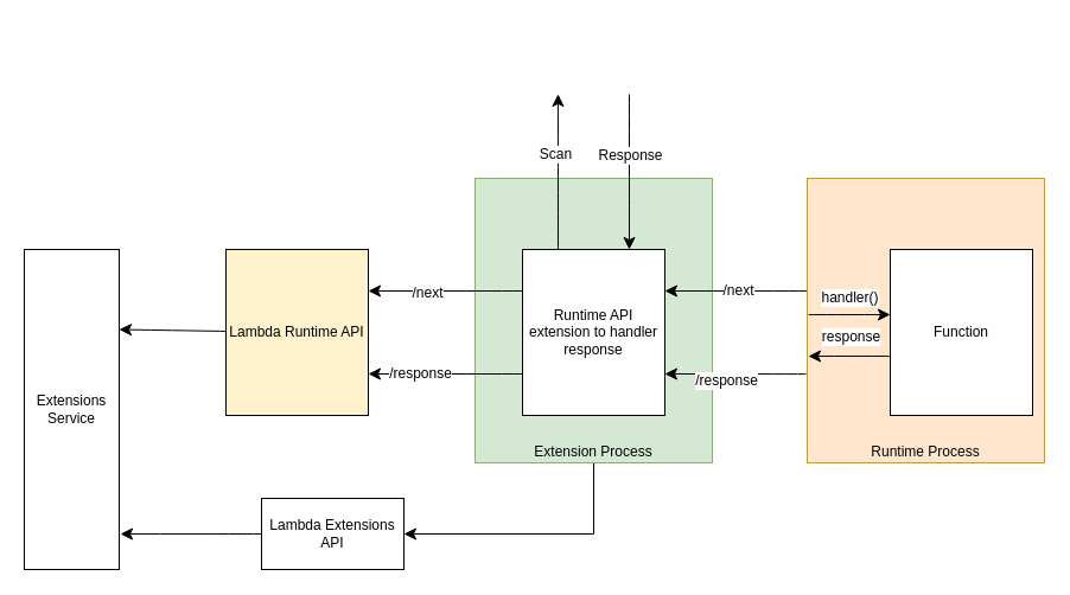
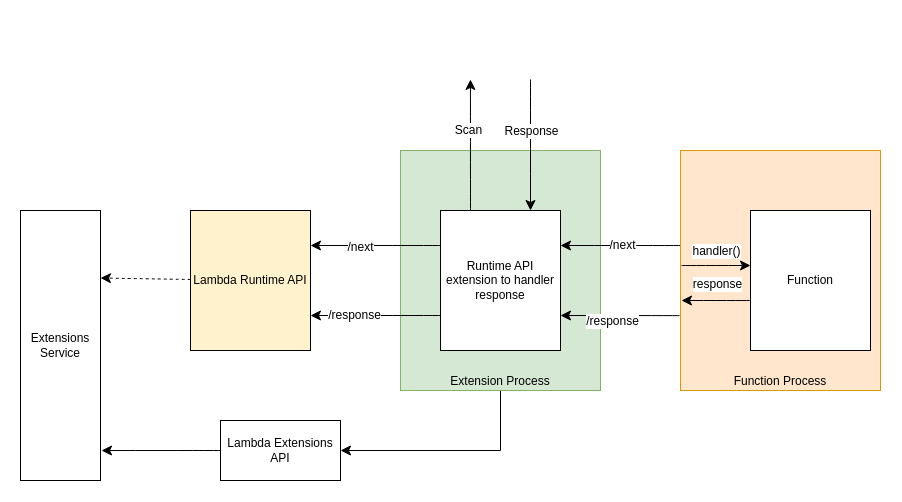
- <mxCell id="2" style="edgeStyle=none;curved=1;rounded=0;orthogonalLoop=1;jettySize=auto;html=1;entryX=1;entryY=0.25;entryDx=0;entryDy=0;fontSize=12;startSize=8;endSize=8;" parent="1" source="3" target="8" edge="1"><mxGeometry relative="1" as="geometry" /></mxCell>
+ <mxCell id="2" style="edgeStyle=none;curved=1;rounded=0;orthogonalLoop=1;jettySize=auto;html=1;entryX=1;entryY=0.25;entryDx=0;entryDy=0;fontSize=12;startSize=8;endSize=8;dashed=1;" parent="1" source="3" target="8" edge="1"><mxGeometry relative="1" as="geometry" /></mxCell>
- <mxCell id="17" value="Runtime Process" style="rounded=0;whiteSpace=wrap;html=1;align=center;verticalAlign=bottom;fillColor=#ffe6cc;strokeColor=#d79b00;" parent="1" vertex="1"><mxGeometry x="680" y="150" width="200" height="240" as="geometry" /></mxCell>
+ <mxCell id="17" value="Function Process" style="rounded=0;whiteSpace=wrap;html=1;align=center;verticalAlign=bottom;fillColor=#ffe6cc;strokeColor=#d79b00;" parent="1" vertex="1"><mxGeometry x="680" y="150" width="200" height="240" as="geometry" /></mxCell>
